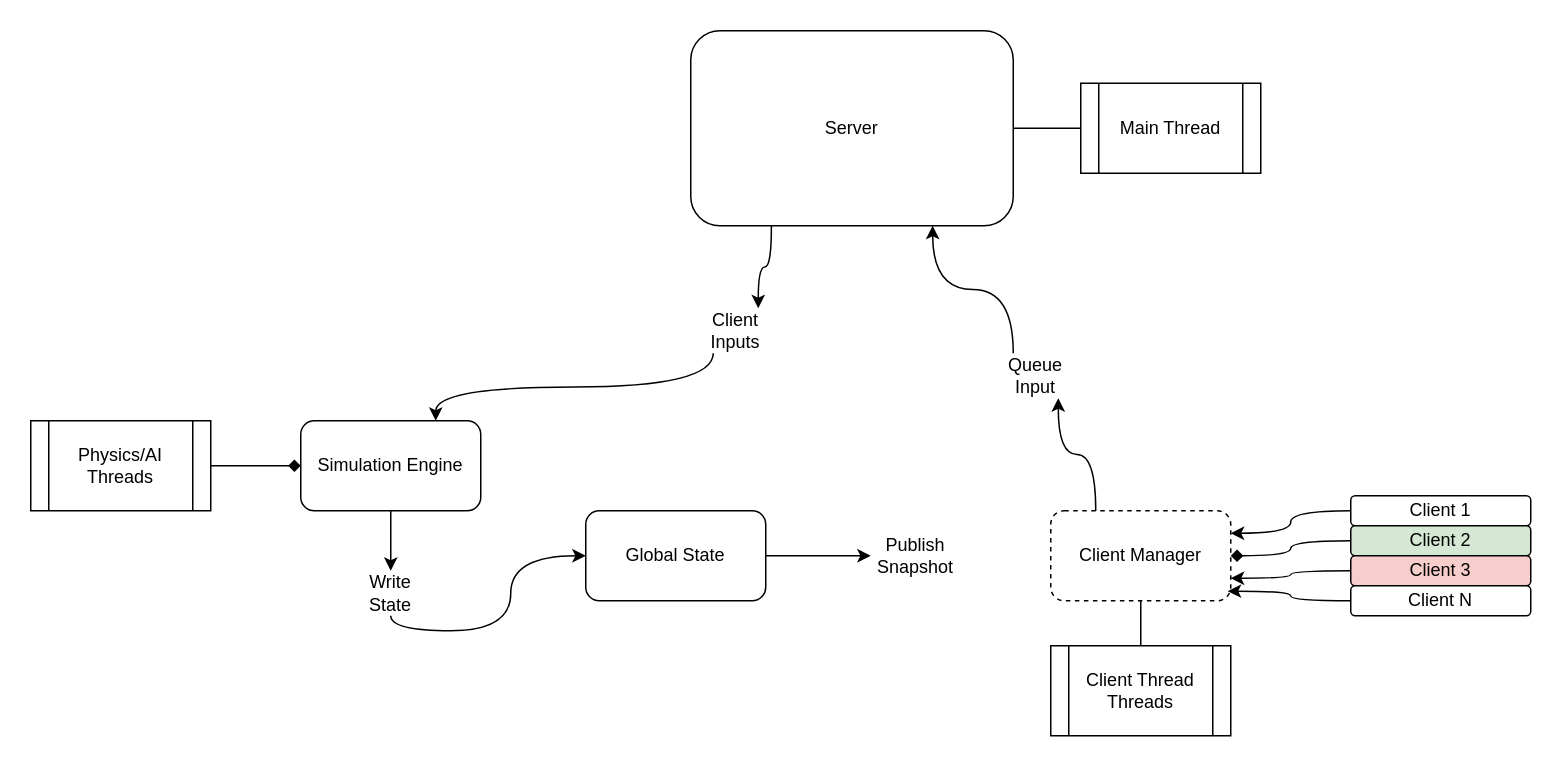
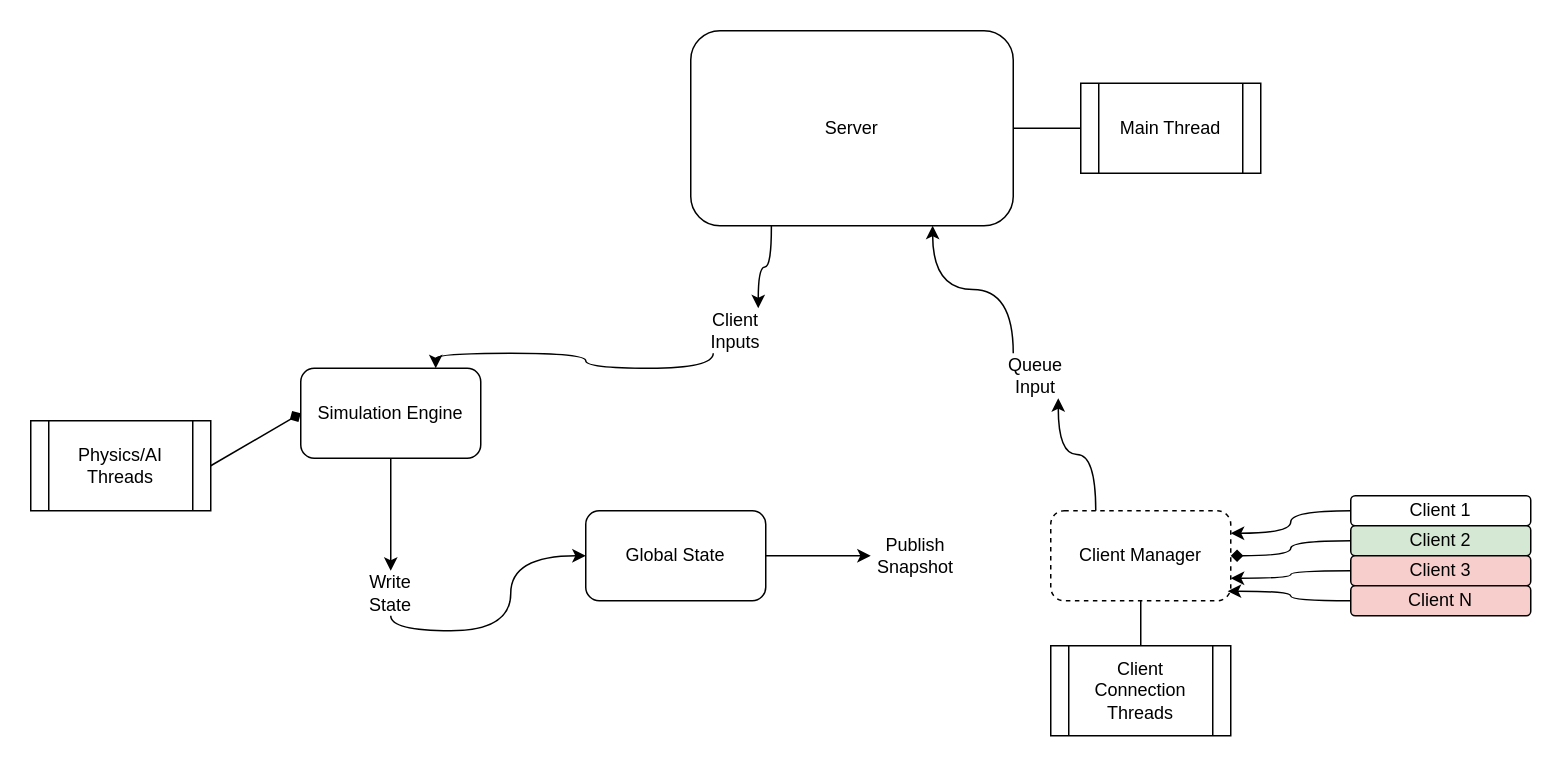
- <mxCell id="12" value="Simulation Engine" style="rounded=1;whiteSpace=wrap;html=1;" vertex="1" parent="1"><mxGeometry x="200" y="280" width="120" height="60" as="geometry" /></mxCell>
+ <mxCell id="12" value="Simulation Engine" style="rounded=1;whiteSpace=wrap;html=1;" vertex="1" parent="1"><mxGeometry x="200" y="245" width="120" height="60" as="geometry" /></mxCell>
- <mxCell id="7" value="Client N" style="rounded=1;whiteSpace=wrap;html=1;" vertex="1" parent="1"><mxGeometry x="900" y="390" width="120" height="20" as="geometry" /></mxCell>
+ <mxCell id="7" value="Client N" style="rounded=1;whiteSpace=wrap;html=1;fillColor=#f8cecc;" vertex="1" parent="1"><mxGeometry x="900" y="390" width="120" height="20" as="geometry" /></mxCell>
- <mxCell id="23" value="Client Thread Threads" style="shape=process;whiteSpace=wrap;html=1;backgroundOutline=1;" vertex="1" parent="1"><mxGeometry x="700" y="430" width="120" height="60" as="geometry" /></mxCell>
+ <mxCell id="23" value="Client Connection Threads" style="shape=process;whiteSpace=wrap;html=1;backgroundOutline=1;" vertex="1" parent="1"><mxGeometry x="700" y="430" width="120" height="60" as="geometry" /></mxCell>
